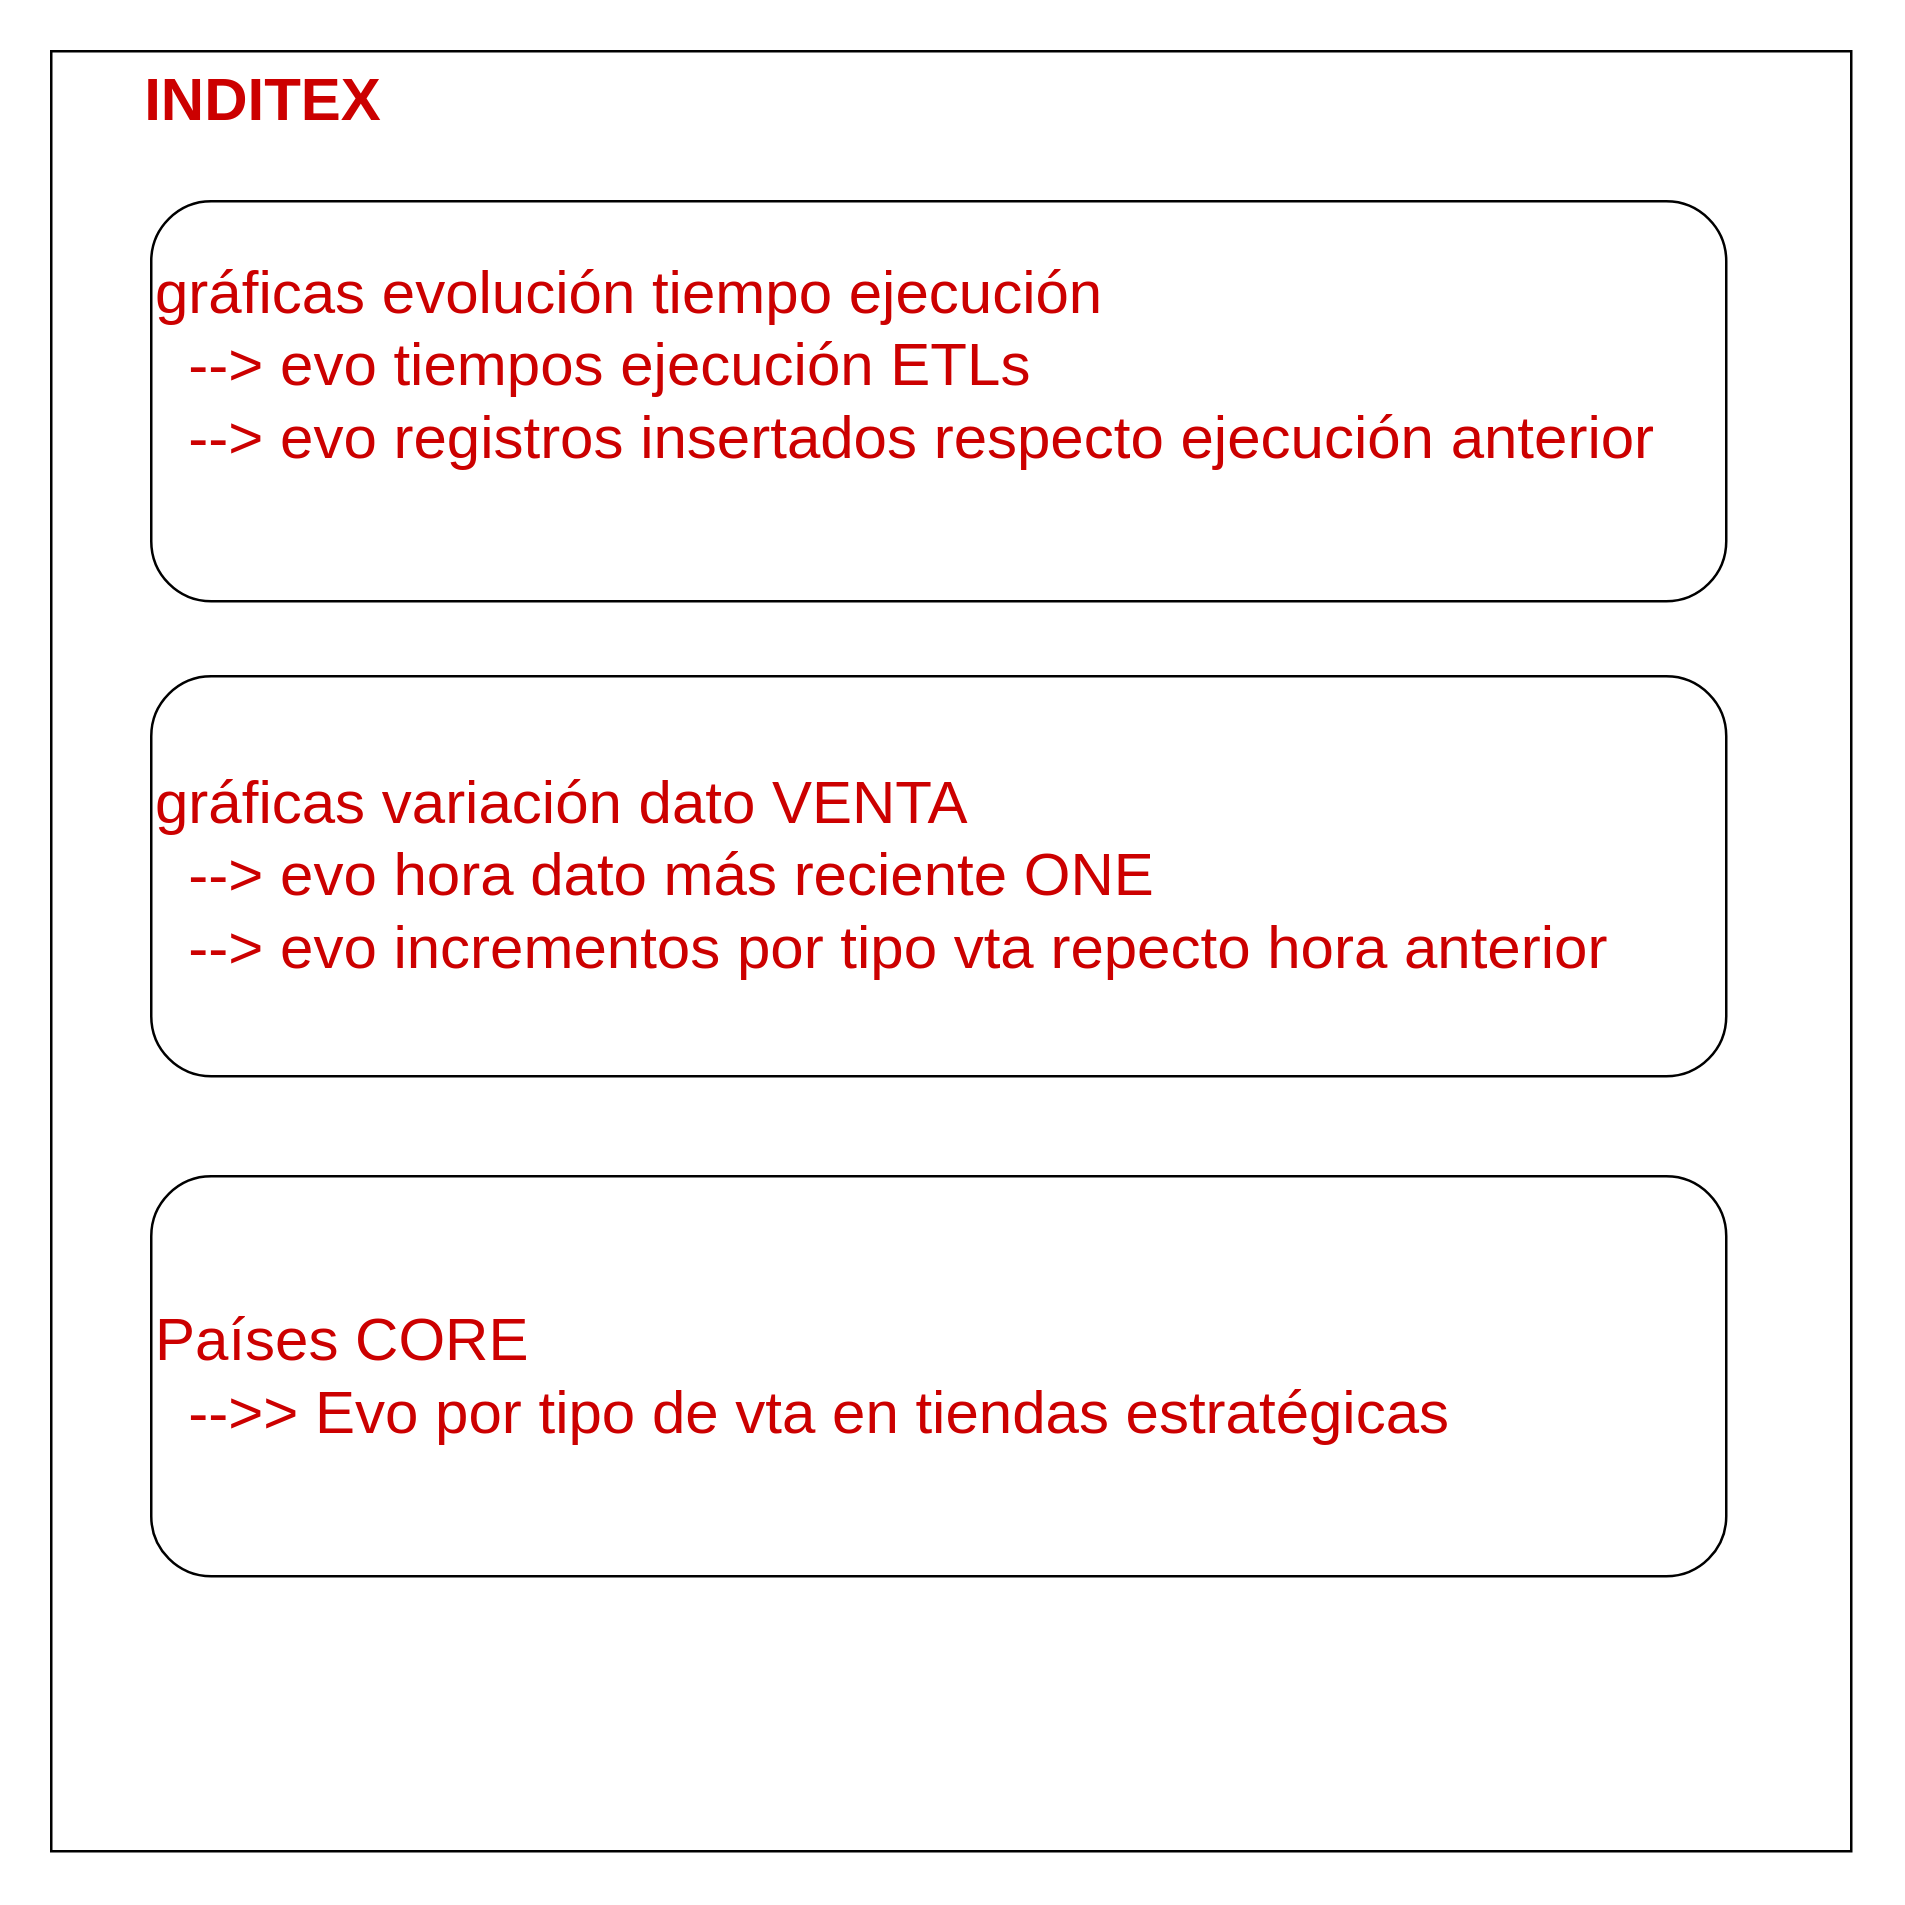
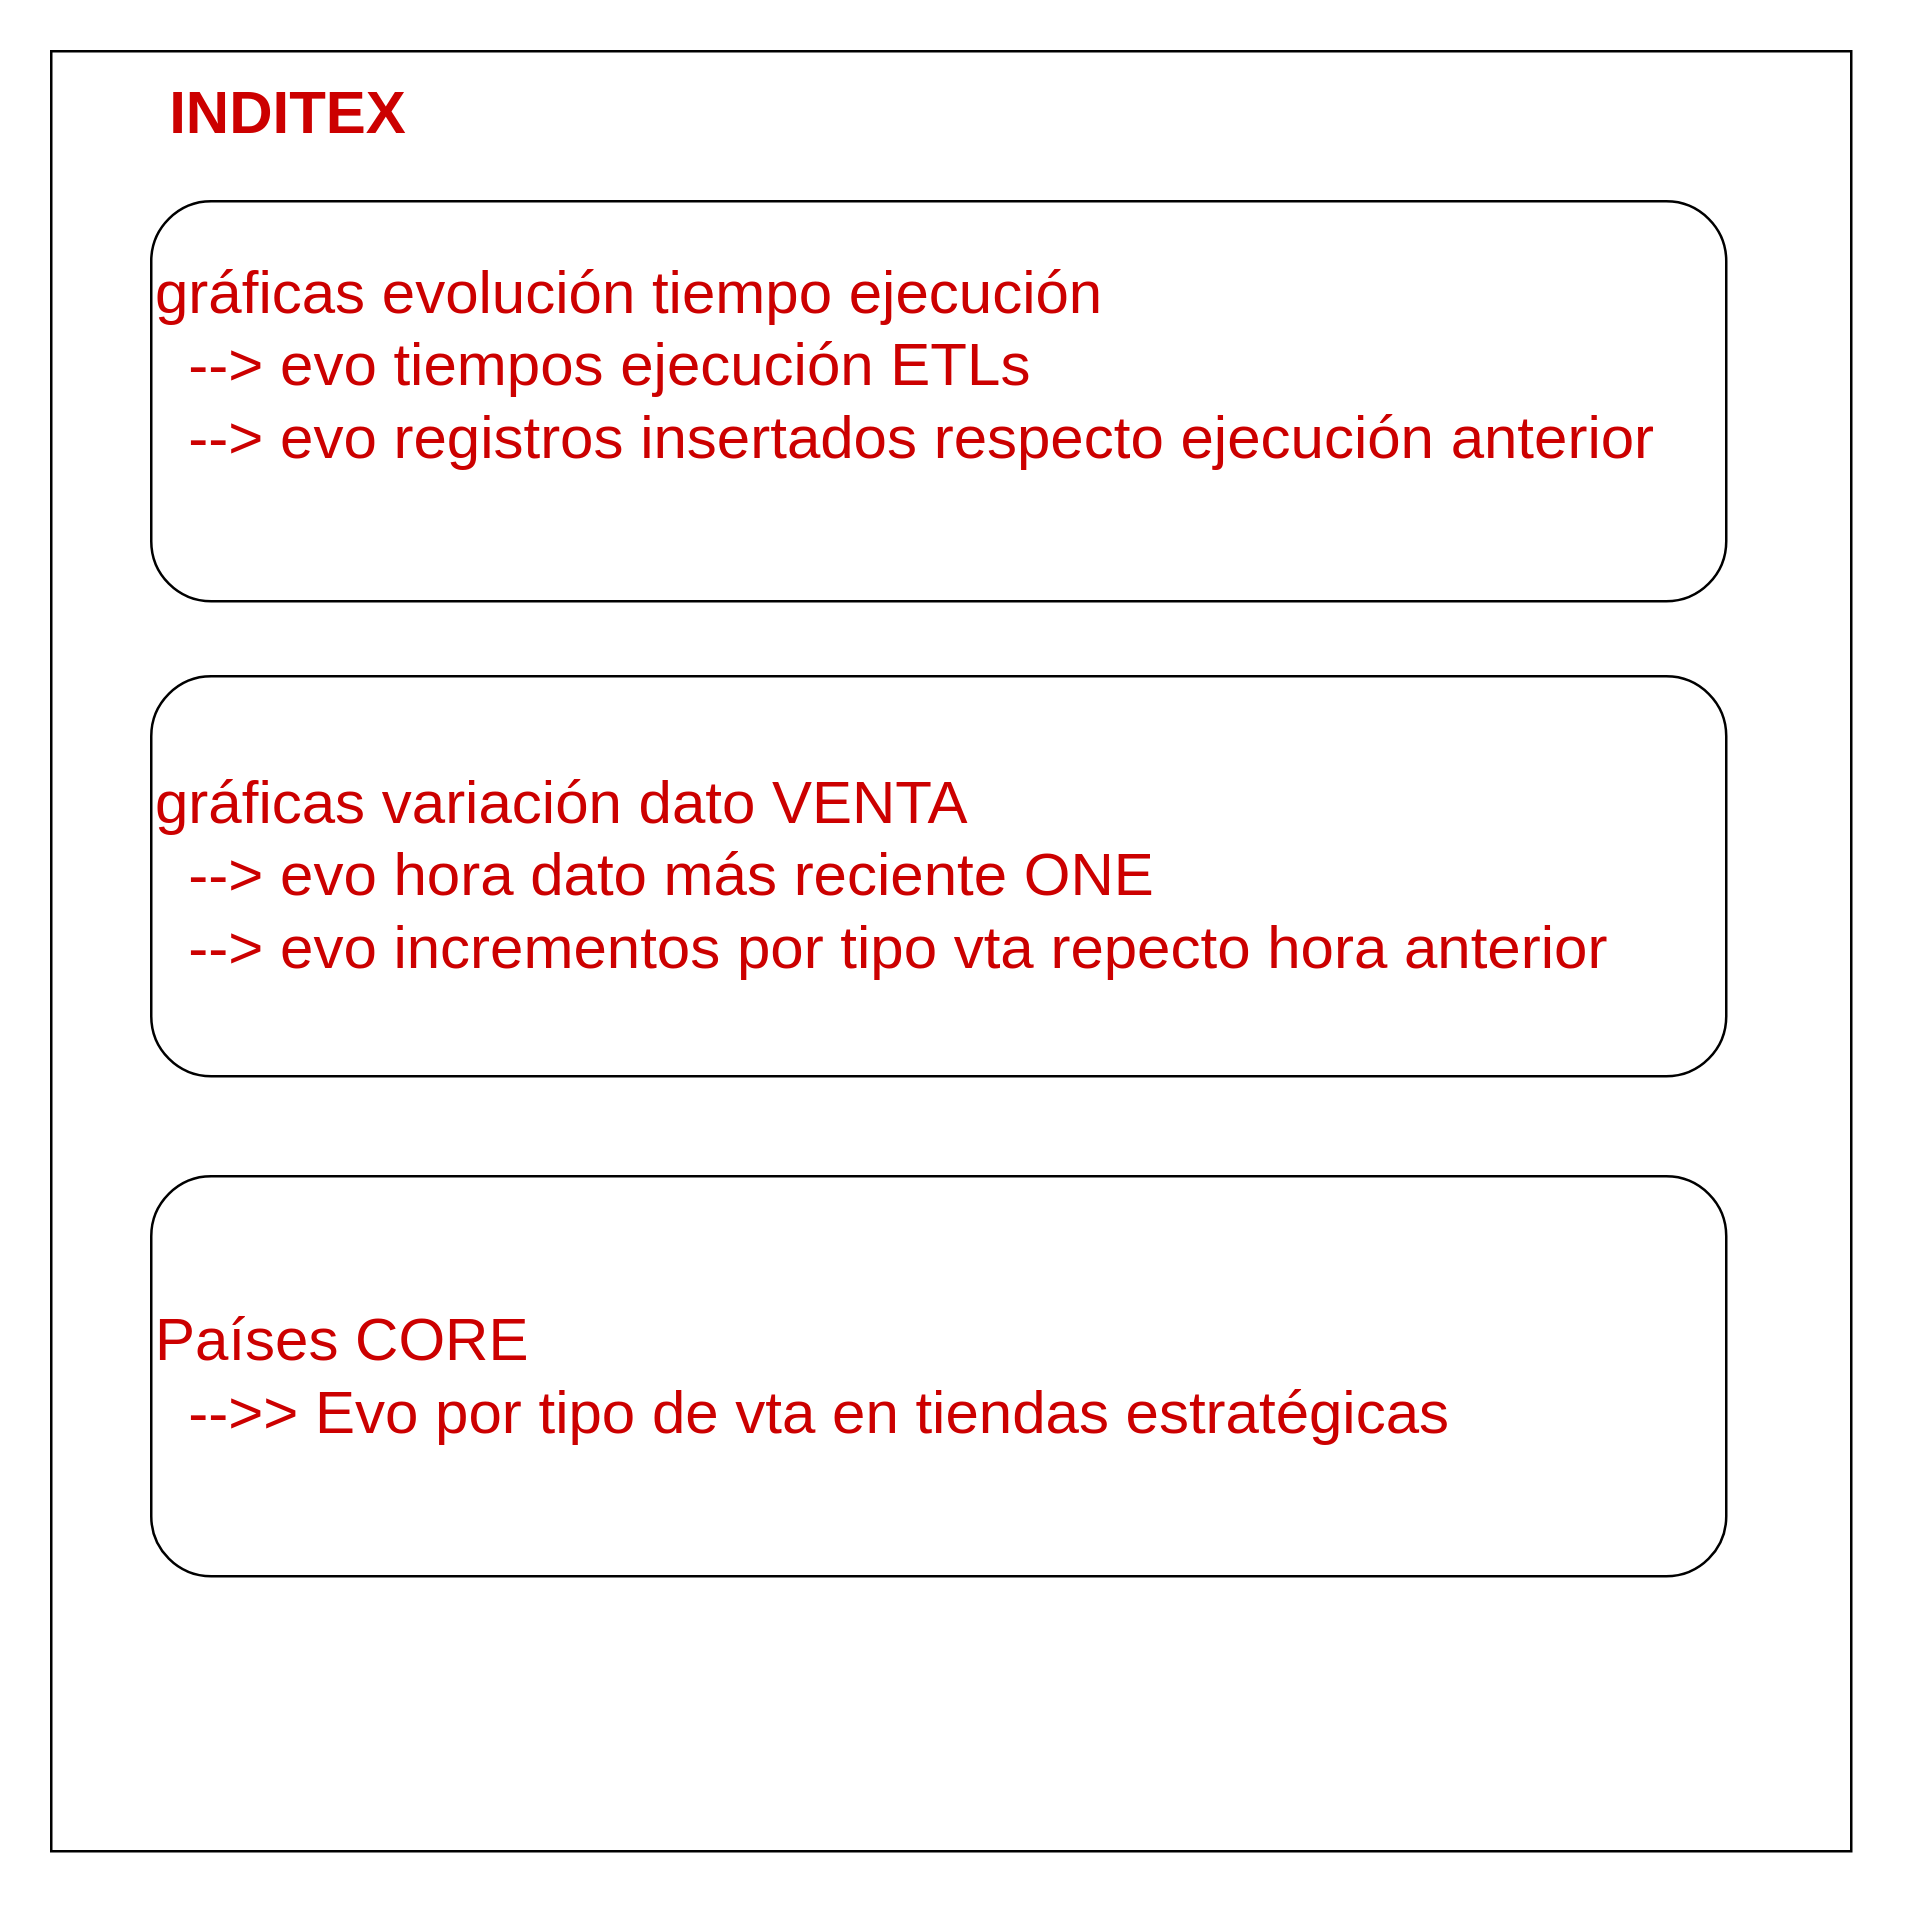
- <mxCell id="3" value="INDITEX" style="text;html=1;align=center;verticalAlign=middle;whiteSpace=wrap;rounded=0;fontStyle=1;fontSize=24;fontColor=#CC0000;" vertex="1" parent="1"><mxGeometry x="30" y="25" width="150" height="30" as="geometry" /></mxCell>
+ <mxCell id="3" value="INDITEX" style="text;html=1;align=center;verticalAlign=middle;whiteSpace=wrap;rounded=0;fontStyle=1;fontSize=24;fontColor=#CC0000;" vertex="1" parent="1"><mxGeometry x="40" y="30" width="150" height="30" as="geometry" /></mxCell>
